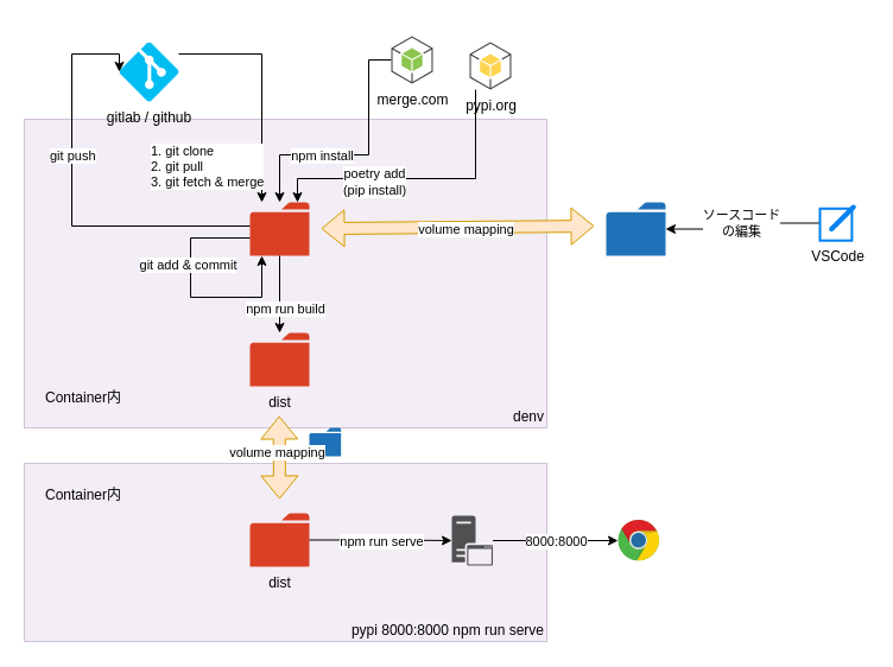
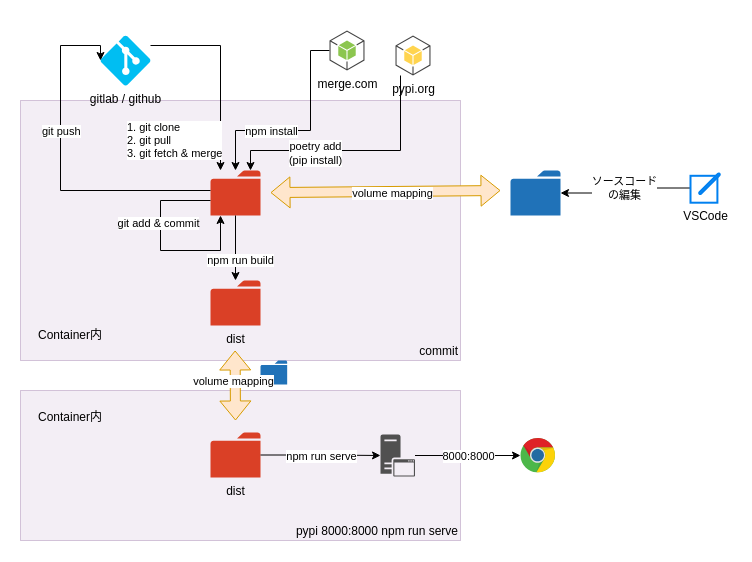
- <mxCell id="4" value="denv" style="rounded=0;whiteSpace=wrap;html=1;fillColor=#e1d5e7;strokeColor=#9673a6;opacity=40;align=right;verticalAlign=bottom;" parent="2" vertex="1"><mxGeometry y="80" width="440" height="260" as="geometry" /></mxCell>
+ <mxCell id="4" value="commit" style="rounded=0;whiteSpace=wrap;html=1;fillColor=#e1d5e7;strokeColor=#9673a6;opacity=40;align=right;verticalAlign=bottom;" parent="2" vertex="1"><mxGeometry y="80" width="440" height="260" as="geometry" /></mxCell>
